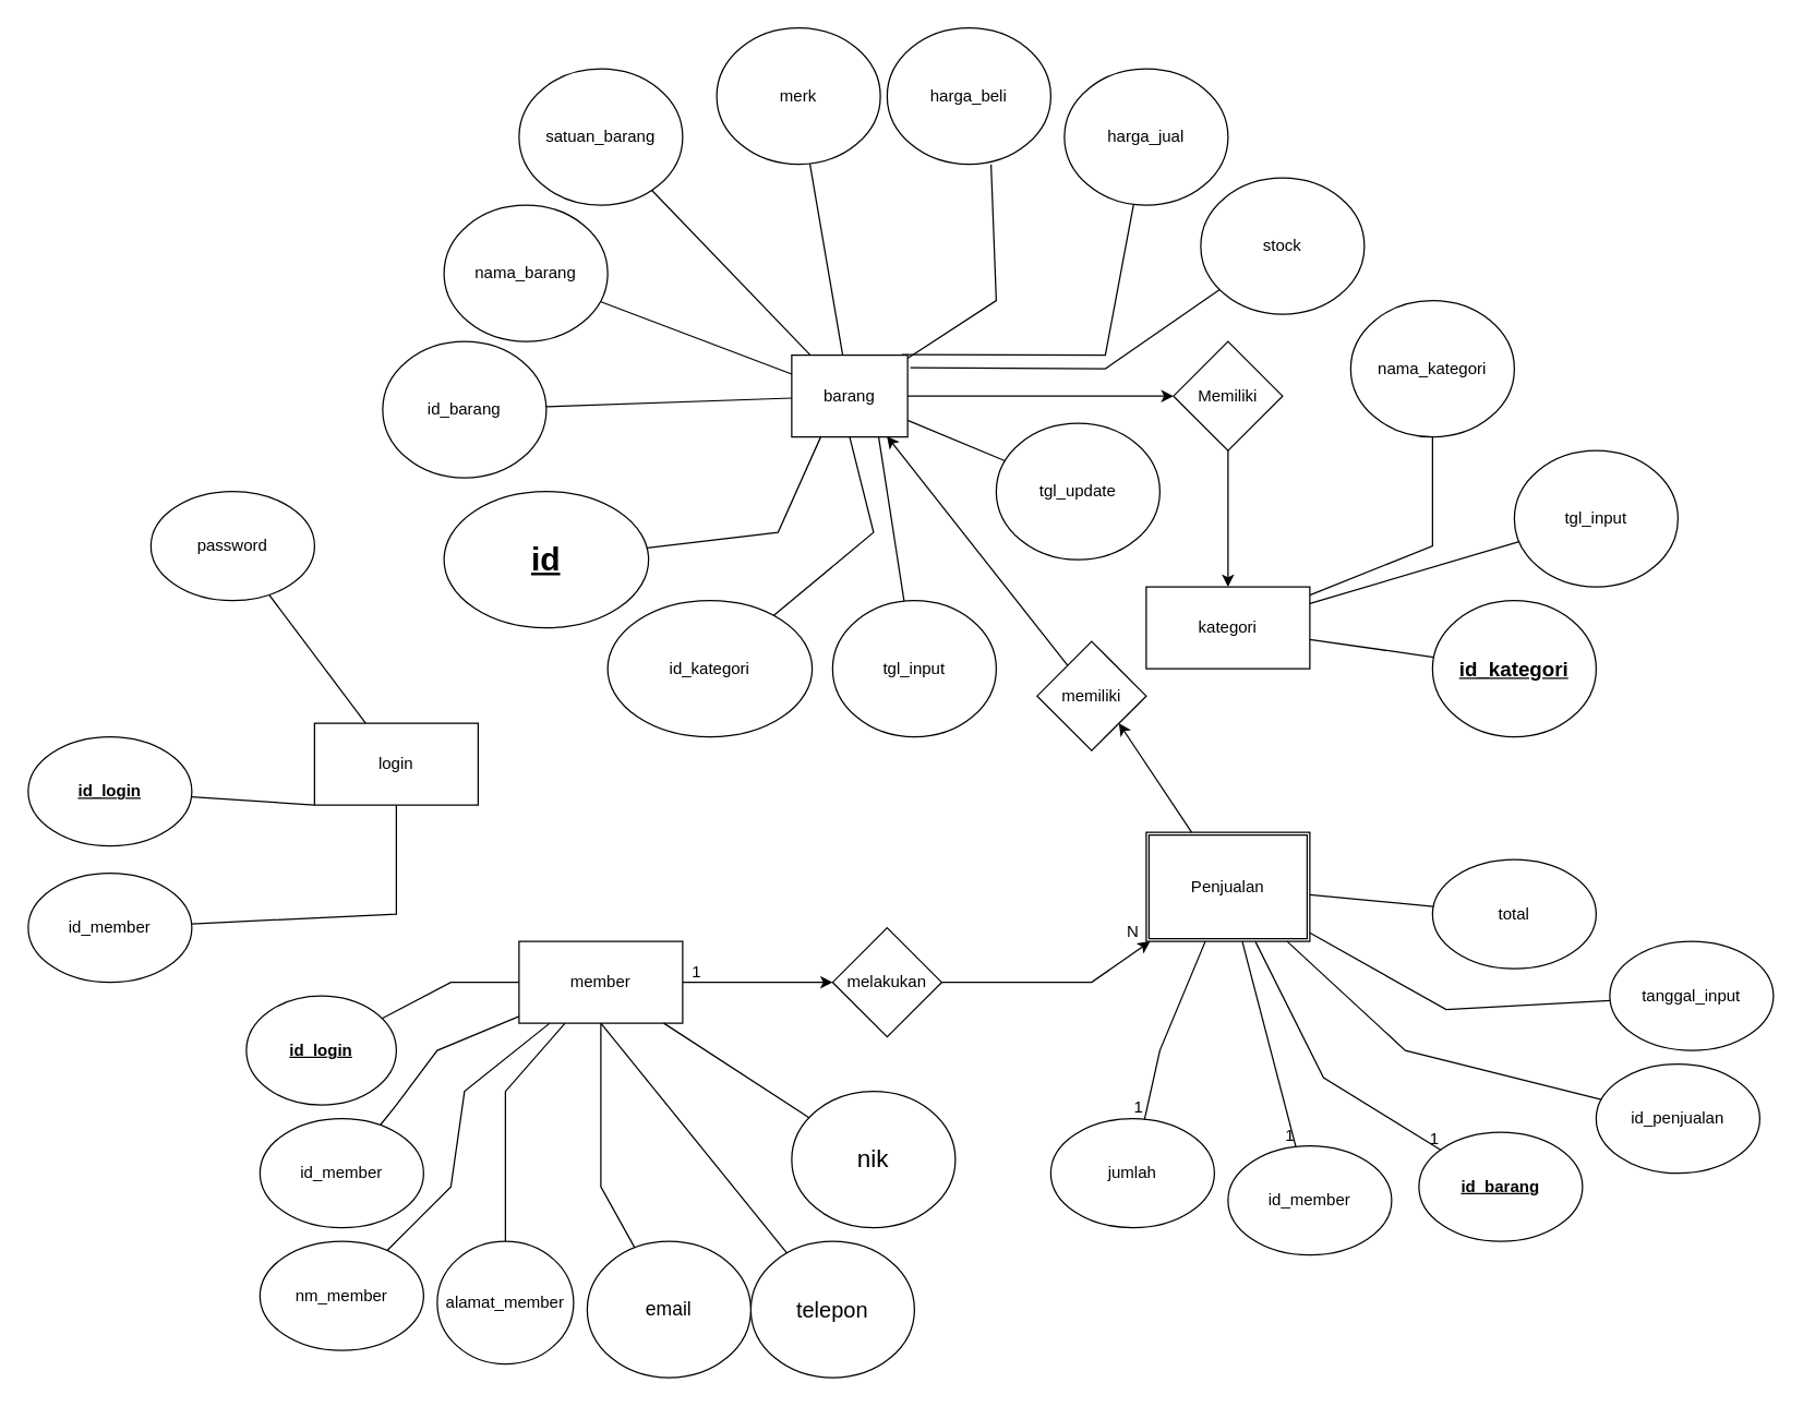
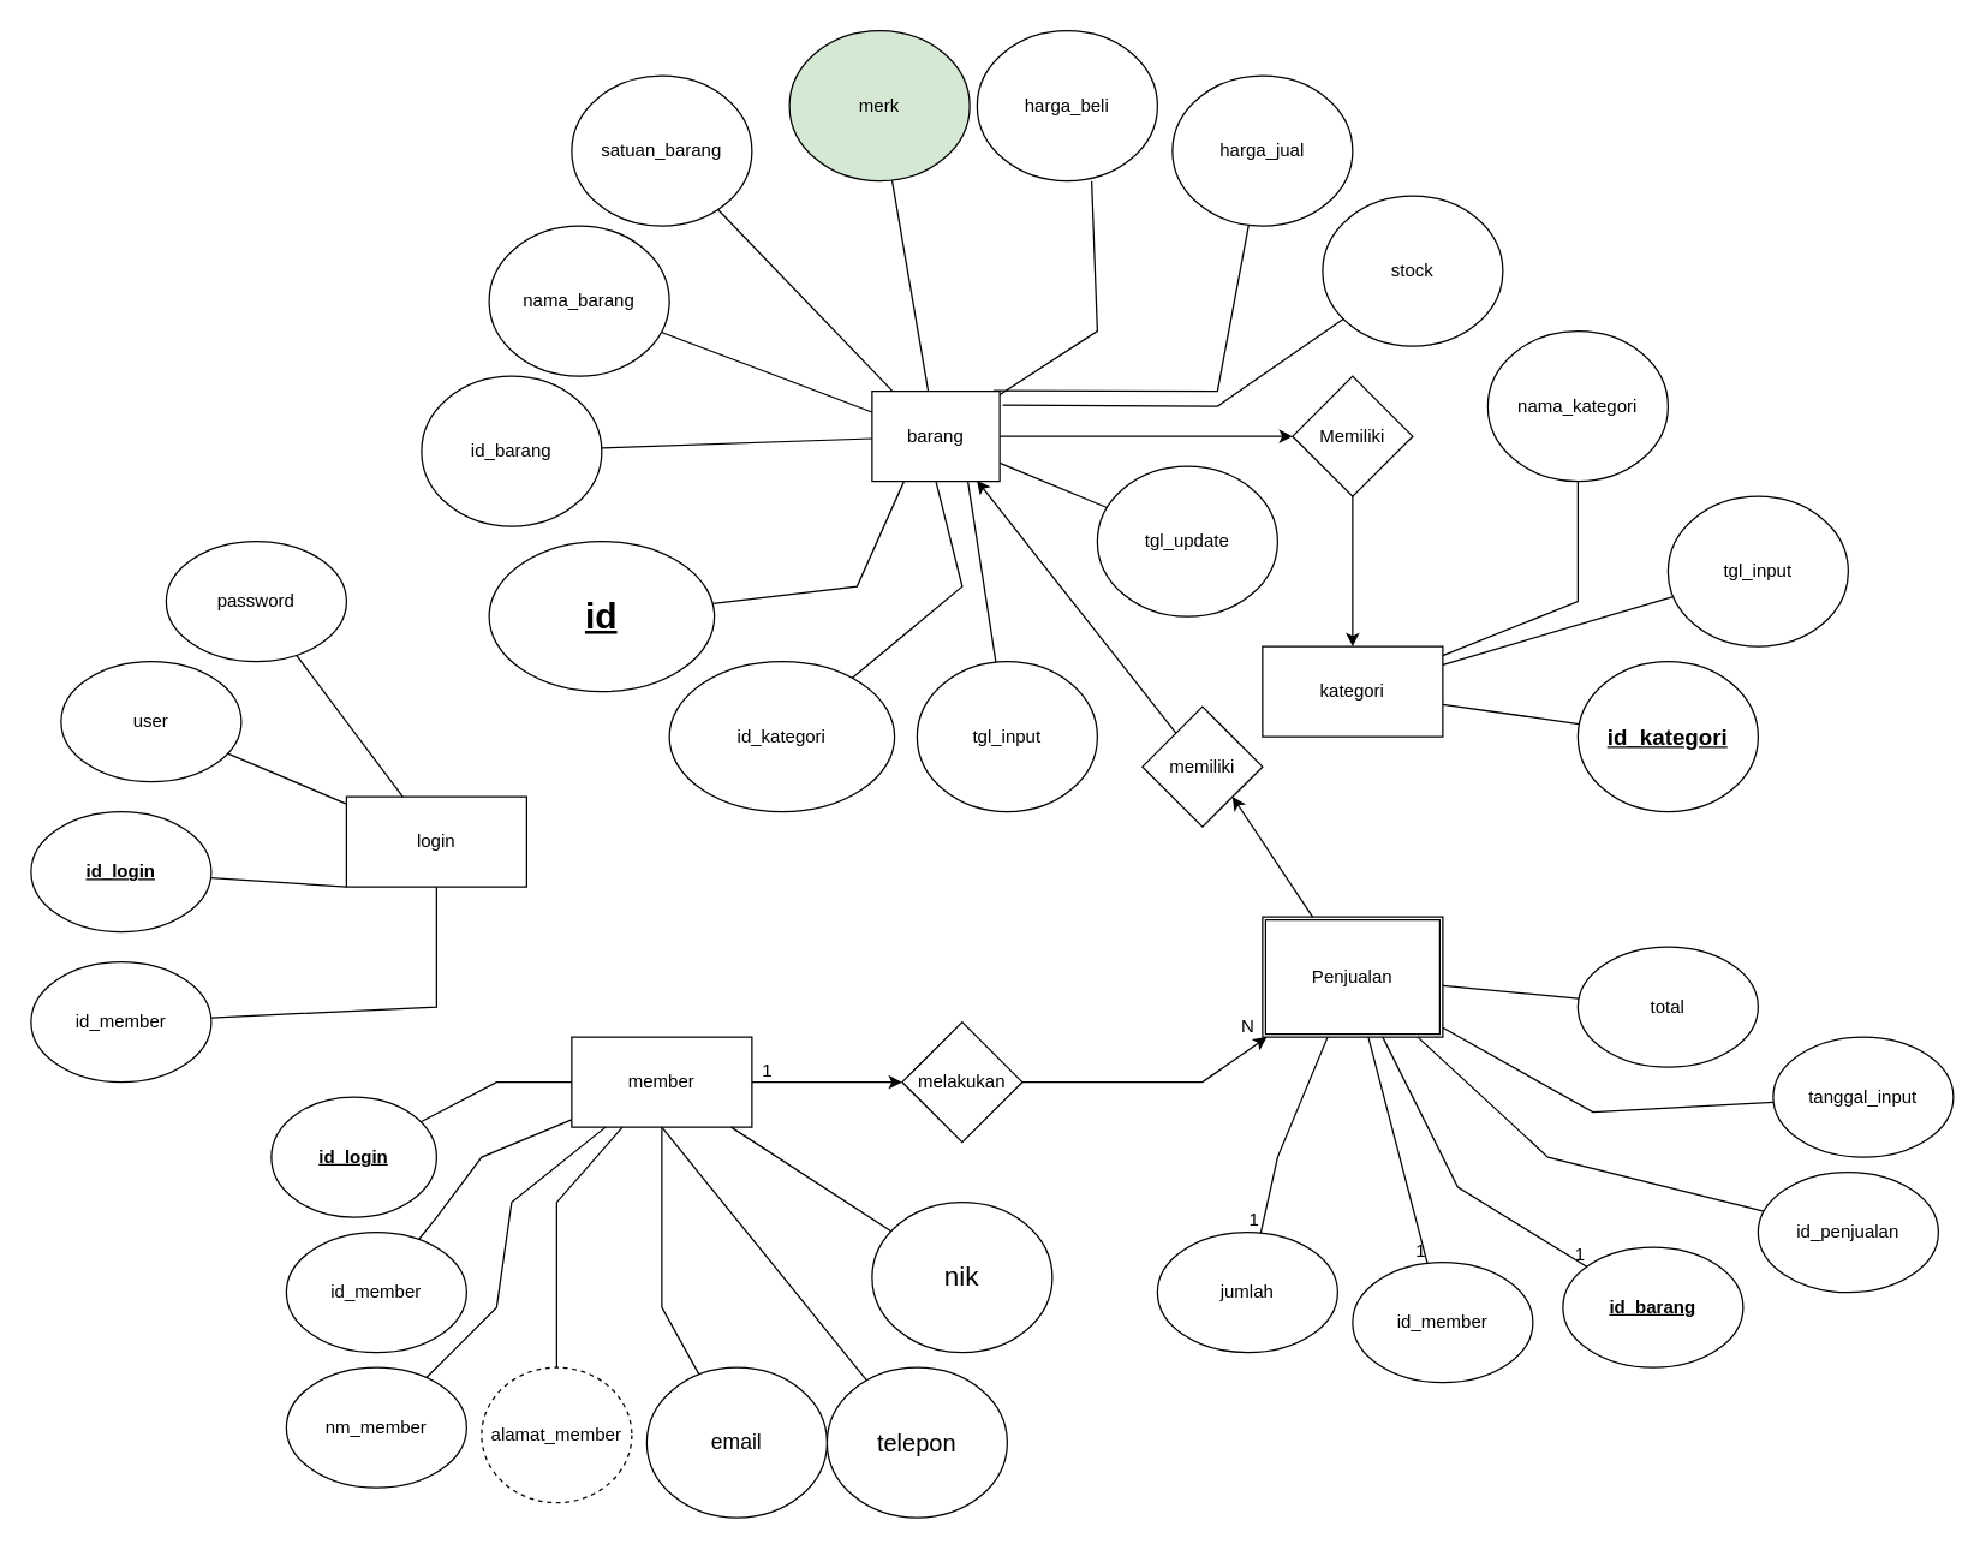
- <mxCell id="33" value="merk" style="ellipse;whiteSpace=wrap;html=1;" parent="1" vertex="1"><mxGeometry x="525" y="20" width="120" height="100" as="geometry" /></mxCell>
+ <mxCell id="33" value="merk" style="ellipse;whiteSpace=wrap;html=1;fillColor=#d5e8d4;" parent="1" vertex="1"><mxGeometry x="525" y="20" width="120" height="100" as="geometry" /></mxCell>
+ <mxCell id="58" value="user" style="ellipse;whiteSpace=wrap;html=1;" parent="1" vertex="1"><mxGeometry x="40" y="440" width="120" height="80" as="geometry" /></mxCell>
+ <mxCell id="60" value="" style="endArrow=none;html=1;rounded=0;" parent="1" source="58" target="55" edge="1"><mxGeometry relative="1" as="geometry"><mxPoint x="293" y="762" as="sourcePoint" /><mxPoint x="389" y="700" as="targetPoint" /></mxGeometry></mxCell>
- <mxCell id="39" value="melakukan" style="rhombus;whiteSpace=wrap;html=1;" parent="1" vertex="1"><mxGeometry x="610" y="680" width="80" height="80" as="geometry" /></mxCell>
+ <mxCell id="39" value="melakukan" style="rhombus;whiteSpace=wrap;html=1;" parent="1" vertex="1"><mxGeometry x="600" y="680" width="80" height="80" as="geometry" /></mxCell>
- <mxCell id="5" value="alamat_member" style="ellipse;whiteSpace=wrap;html=1;" parent="1" vertex="1"><mxGeometry x="320" y="910" width="100" height="90" as="geometry" /></mxCell>
+ <mxCell id="5" value="alamat_member" style="ellipse;whiteSpace=wrap;html=1;dashed=1;" parent="1" vertex="1"><mxGeometry x="320" y="910" width="100" height="90" as="geometry" /></mxCell>
